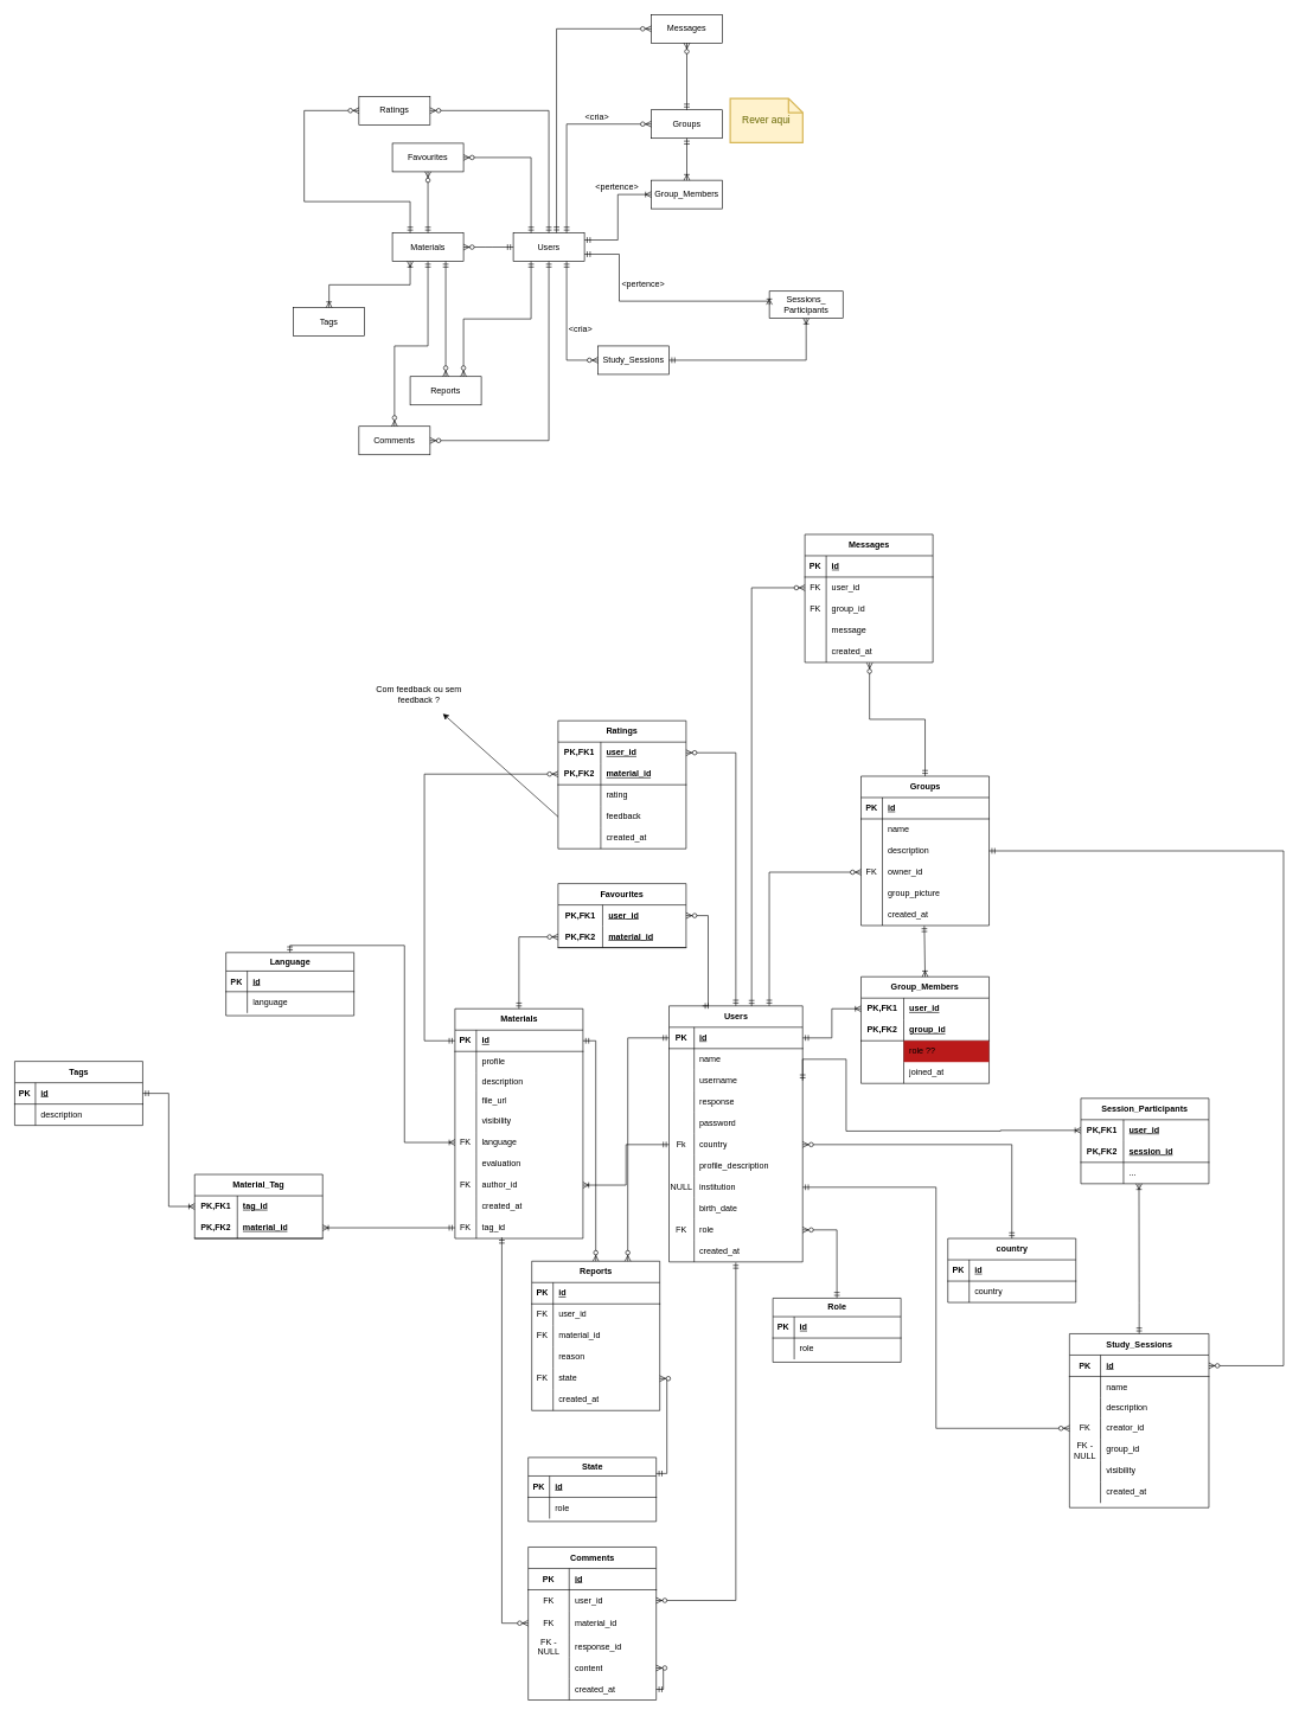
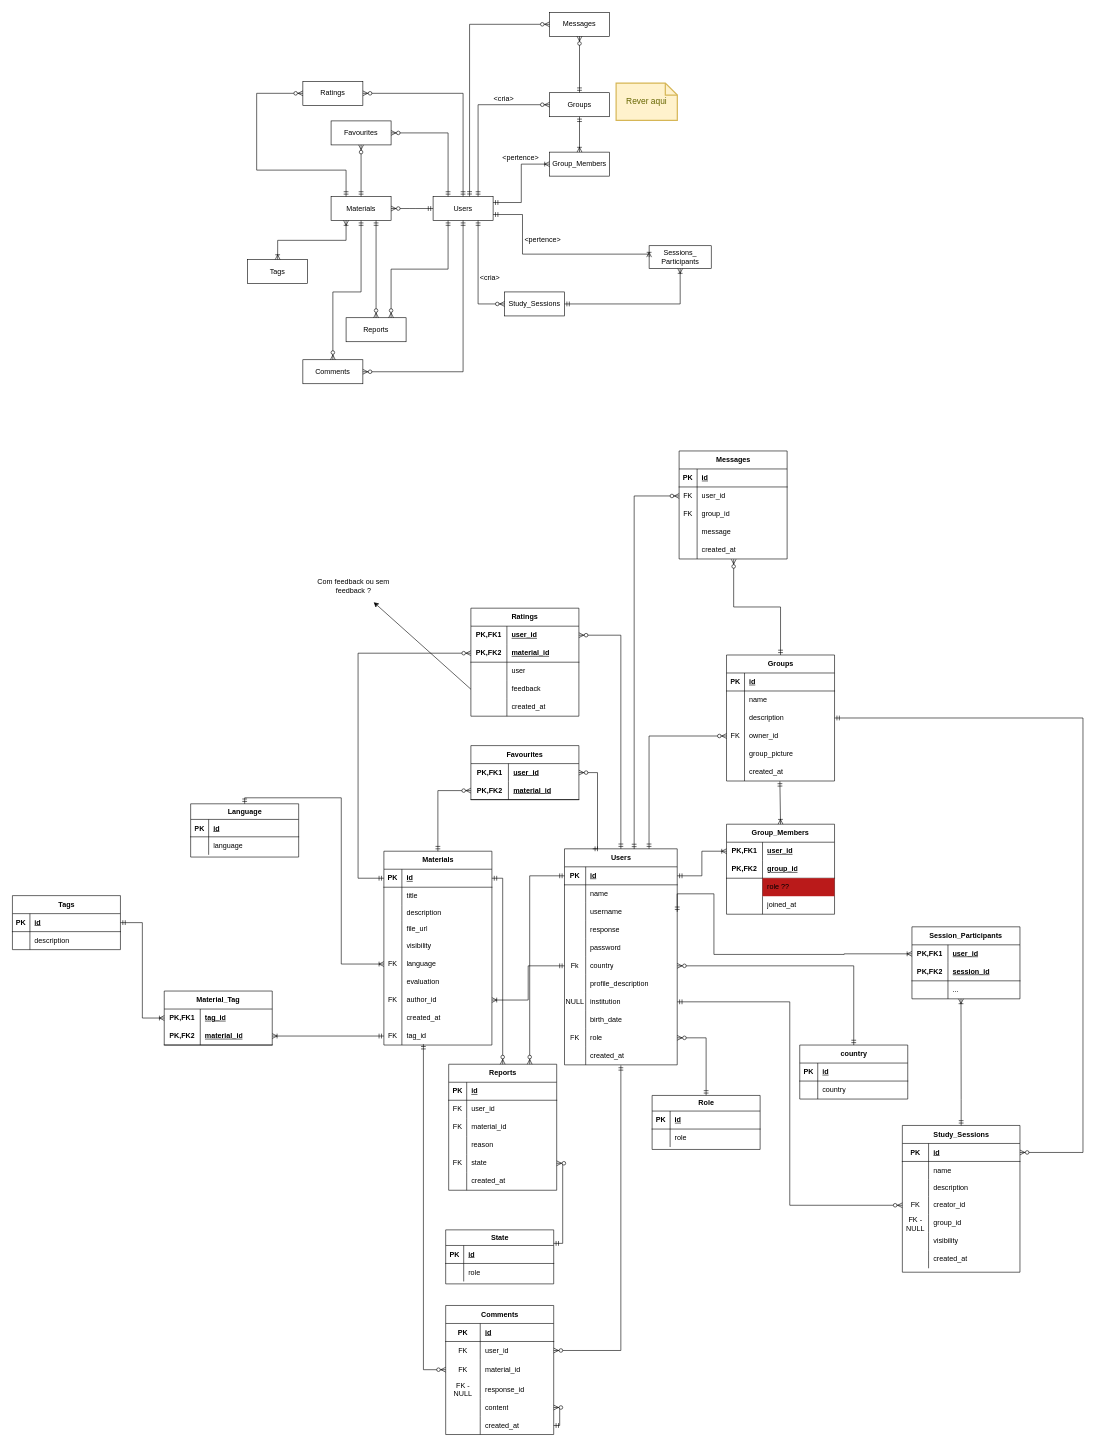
- <mxCell id="83" value="rating" style="shape=partialRectangle;connectable=0;fillColor=none;top=0;left=0;bottom=0;right=0;align=left;spacingLeft=6;overflow=hidden;html=1;whiteSpace=wrap;" parent="81" vertex="1"><mxGeometry x="60" width="120" height="30" as="geometry"><mxRectangle width="120" height="30" as="alternateBounds" /></mxGeometry></mxCell>
+ <mxCell id="83" value="user" style="shape=partialRectangle;connectable=0;fillColor=none;top=0;left=0;bottom=0;right=0;align=left;spacingLeft=6;overflow=hidden;html=1;whiteSpace=wrap;" parent="81" vertex="1"><mxGeometry x="60" width="120" height="30" as="geometry"><mxRectangle width="120" height="30" as="alternateBounds" /></mxGeometry></mxCell>
- <mxCell id="42" value="profile" style="shape=partialRectangle;connectable=0;fillColor=none;top=0;left=0;bottom=0;right=0;align=left;spacingLeft=6;overflow=hidden;whiteSpace=wrap;html=1;" parent="40" vertex="1"><mxGeometry x="30" width="150" height="30" as="geometry"><mxRectangle width="150" height="30" as="alternateBounds" /></mxGeometry></mxCell>
+ <mxCell id="42" value="title" style="shape=partialRectangle;connectable=0;fillColor=none;top=0;left=0;bottom=0;right=0;align=left;spacingLeft=6;overflow=hidden;whiteSpace=wrap;html=1;" parent="40" vertex="1"><mxGeometry x="30" width="150" height="30" as="geometry"><mxRectangle width="150" height="30" as="alternateBounds" /></mxGeometry></mxCell>
